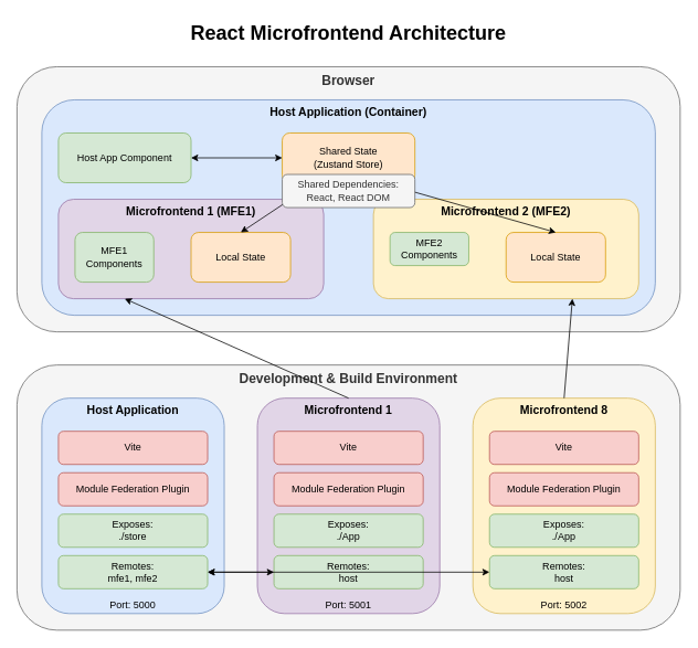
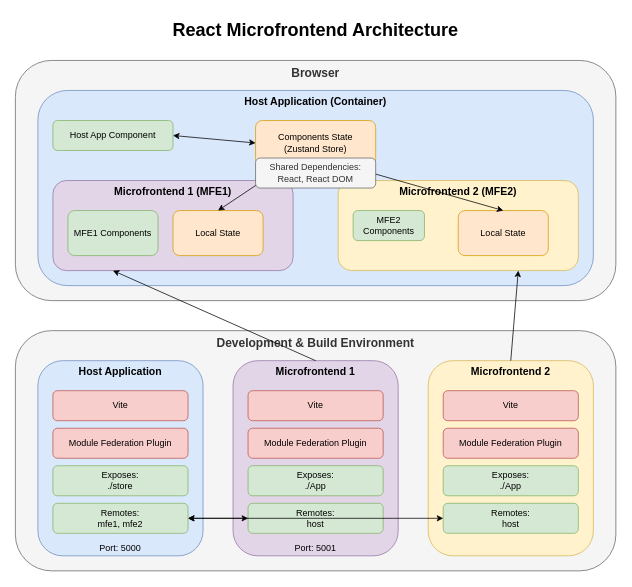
- <mxCell id="5" value="Host App Component" style="rounded=1;whiteSpace=wrap;html=1;fontSize=12;fillColor=#d5e8d4;strokeColor=#82b366;" parent="1" vertex="1"><mxGeometry x="70" y="160" width="160" height="60" as="geometry" /></mxCell>
+ <mxCell id="5" value="Host App Component" style="rounded=1;whiteSpace=wrap;html=1;fontSize=12;fillColor=#d5e8d4;strokeColor=#82b366;" parent="1" vertex="1"><mxGeometry x="70" y="160" width="160" height="40" as="geometry" /></mxCell>
- <mxCell id="6" value="Shared State&lt;br&gt;(Zustand Store)" style="rounded=1;whiteSpace=wrap;html=1;fontSize=12;fillColor=#ffe6cc;strokeColor=#d79b00;" parent="1" vertex="1"><mxGeometry x="340" y="160" width="160" height="60" as="geometry" /></mxCell>
+ <mxCell id="6" value="Components State&lt;br&gt;(Zustand Store)" style="rounded=1;whiteSpace=wrap;html=1;fontSize=12;fillColor=#ffe6cc;strokeColor=#d79b00;" parent="1" vertex="1"><mxGeometry x="340" y="160" width="160" height="60" as="geometry" /></mxCell>
- <mxCell id="9" value="MFE1 Components" style="rounded=1;whiteSpace=wrap;html=1;fontSize=12;fillColor=#d5e8d4;strokeColor=#82b366;" parent="1" vertex="1"><mxGeometry x="90" y="280" width="95" height="60" as="geometry" /></mxCell>
+ <mxCell id="9" value="MFE1 Components" style="rounded=1;whiteSpace=wrap;html=1;fontSize=12;fillColor=#d5e8d4;strokeColor=#82b366;" parent="1" vertex="1"><mxGeometry x="90" y="280" width="120" height="60" as="geometry" /></mxCell>
- <mxCell id="16" value="Microfrontend 8" style="rounded=1;whiteSpace=wrap;html=1;fontSize=14;fillColor=#fff2cc;strokeColor=#d6b656;verticalAlign=top;fontStyle=1" parent="1" vertex="1"><mxGeometry x="570" y="480" width="220" height="260" as="geometry" /></mxCell>
+ <mxCell id="16" value="Microfrontend 2" style="rounded=1;whiteSpace=wrap;html=1;fontSize=14;fillColor=#fff2cc;strokeColor=#d6b656;verticalAlign=top;fontStyle=1" parent="1" vertex="1"><mxGeometry x="570" y="480" width="220" height="260" as="geometry" /></mxCell>
- <mxCell id="39" value="Port: 5002" style="text;html=1;strokeColor=none;fillColor=none;align=center;verticalAlign=middle;whiteSpace=wrap;rounded=0;fontSize=12;" parent="1" vertex="1"><mxGeometry x="590" y="720" width="180" height="20" as="geometry" /></mxCell>
